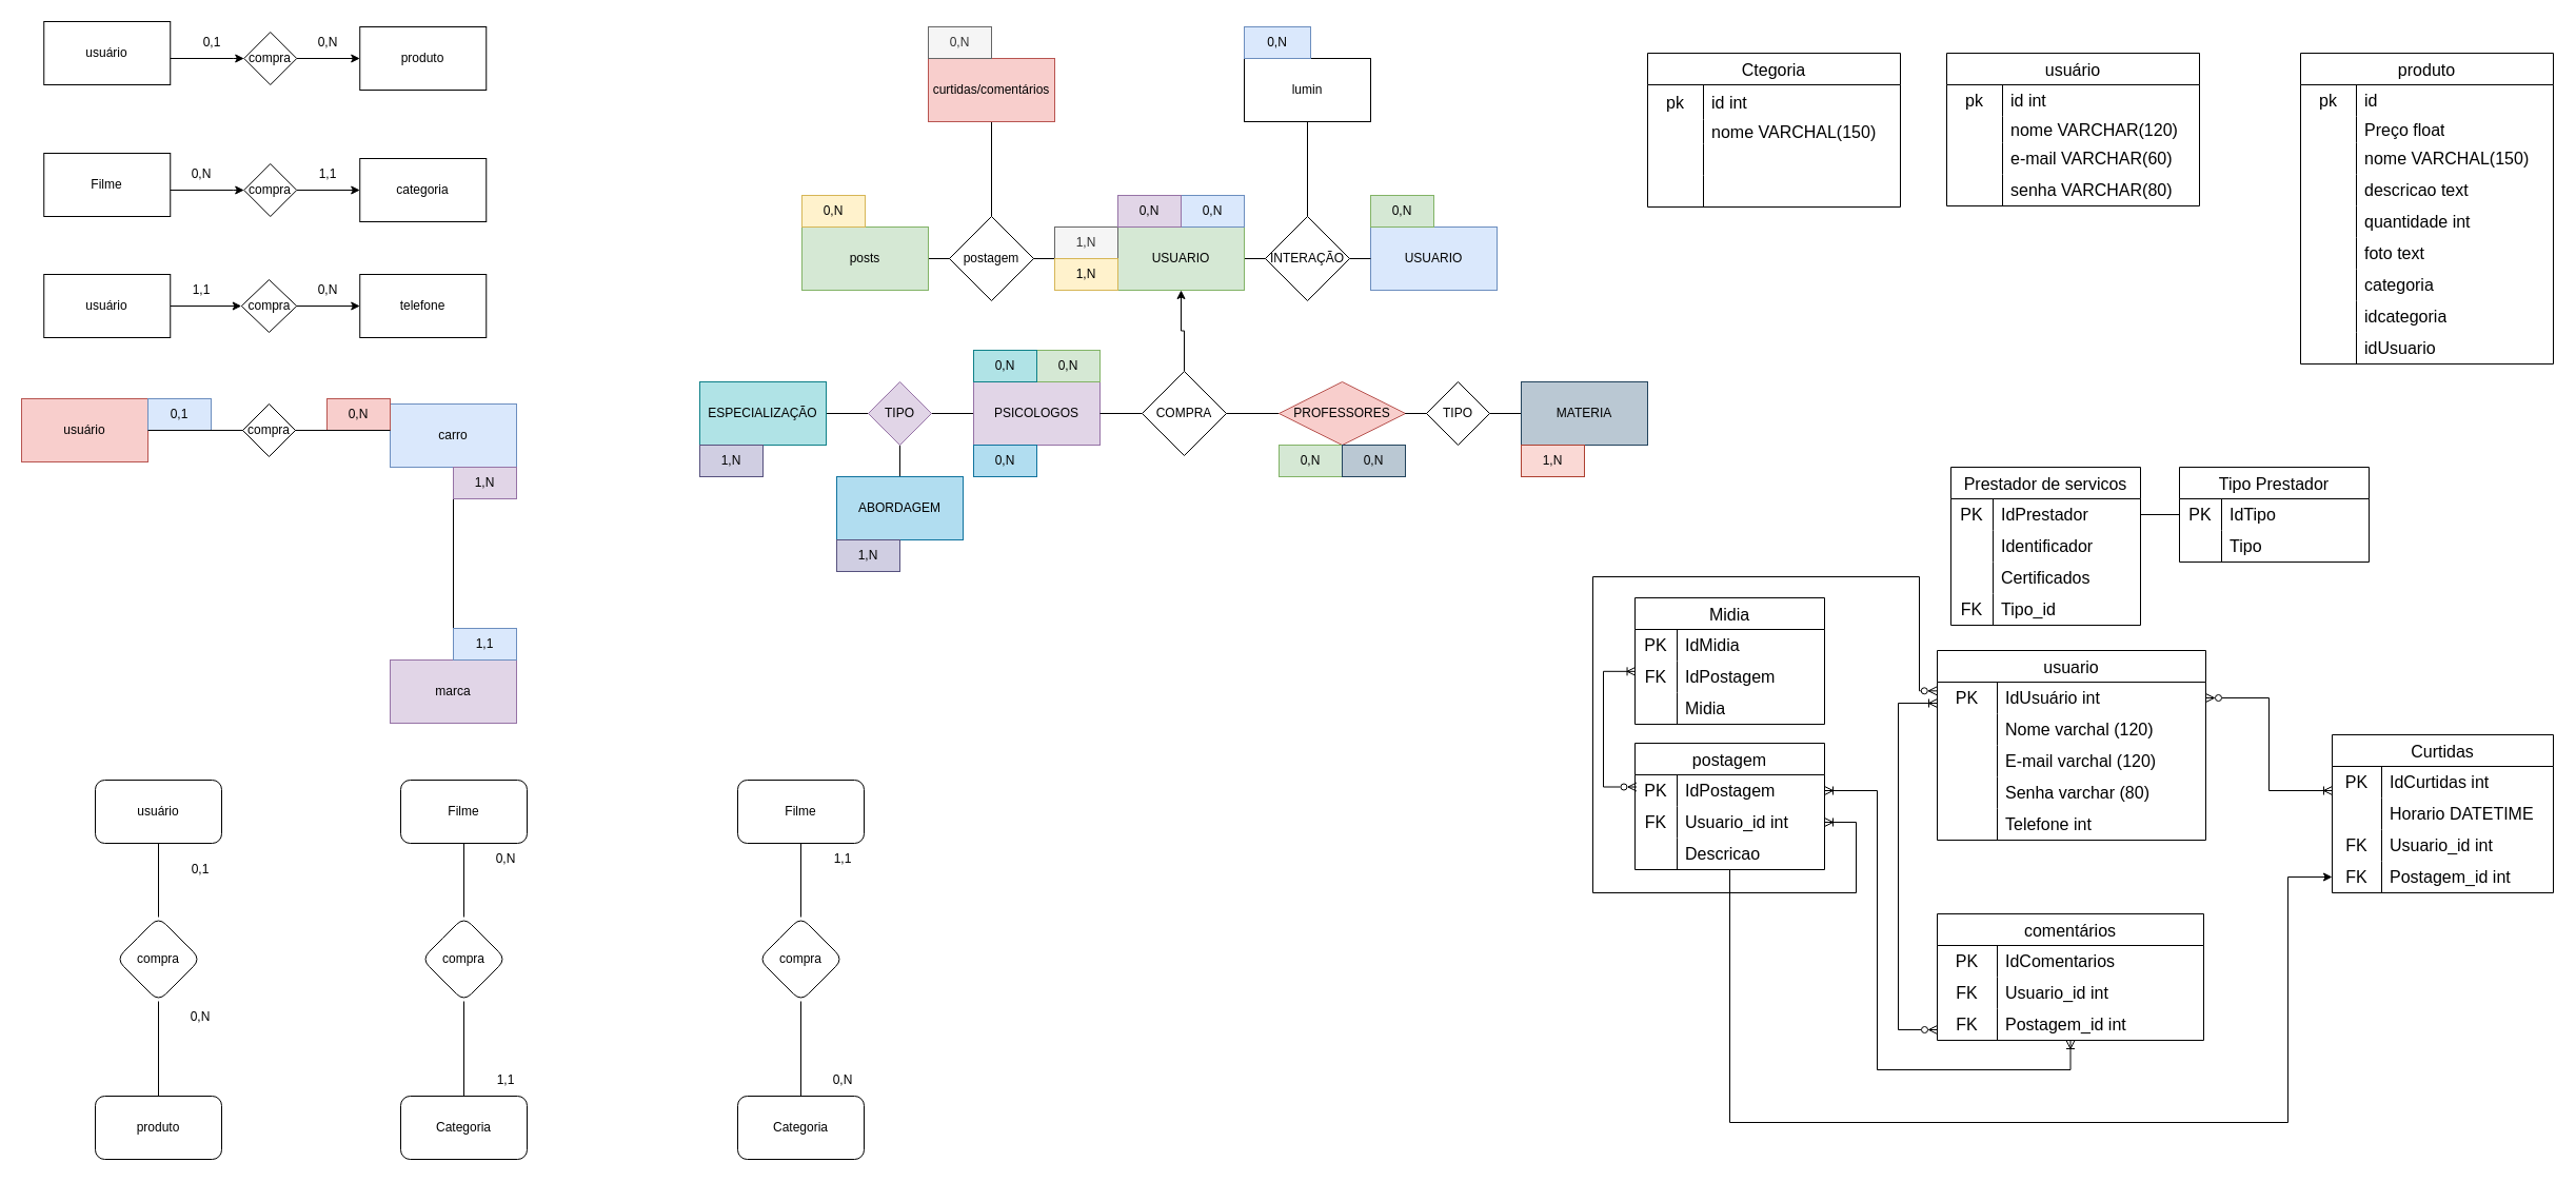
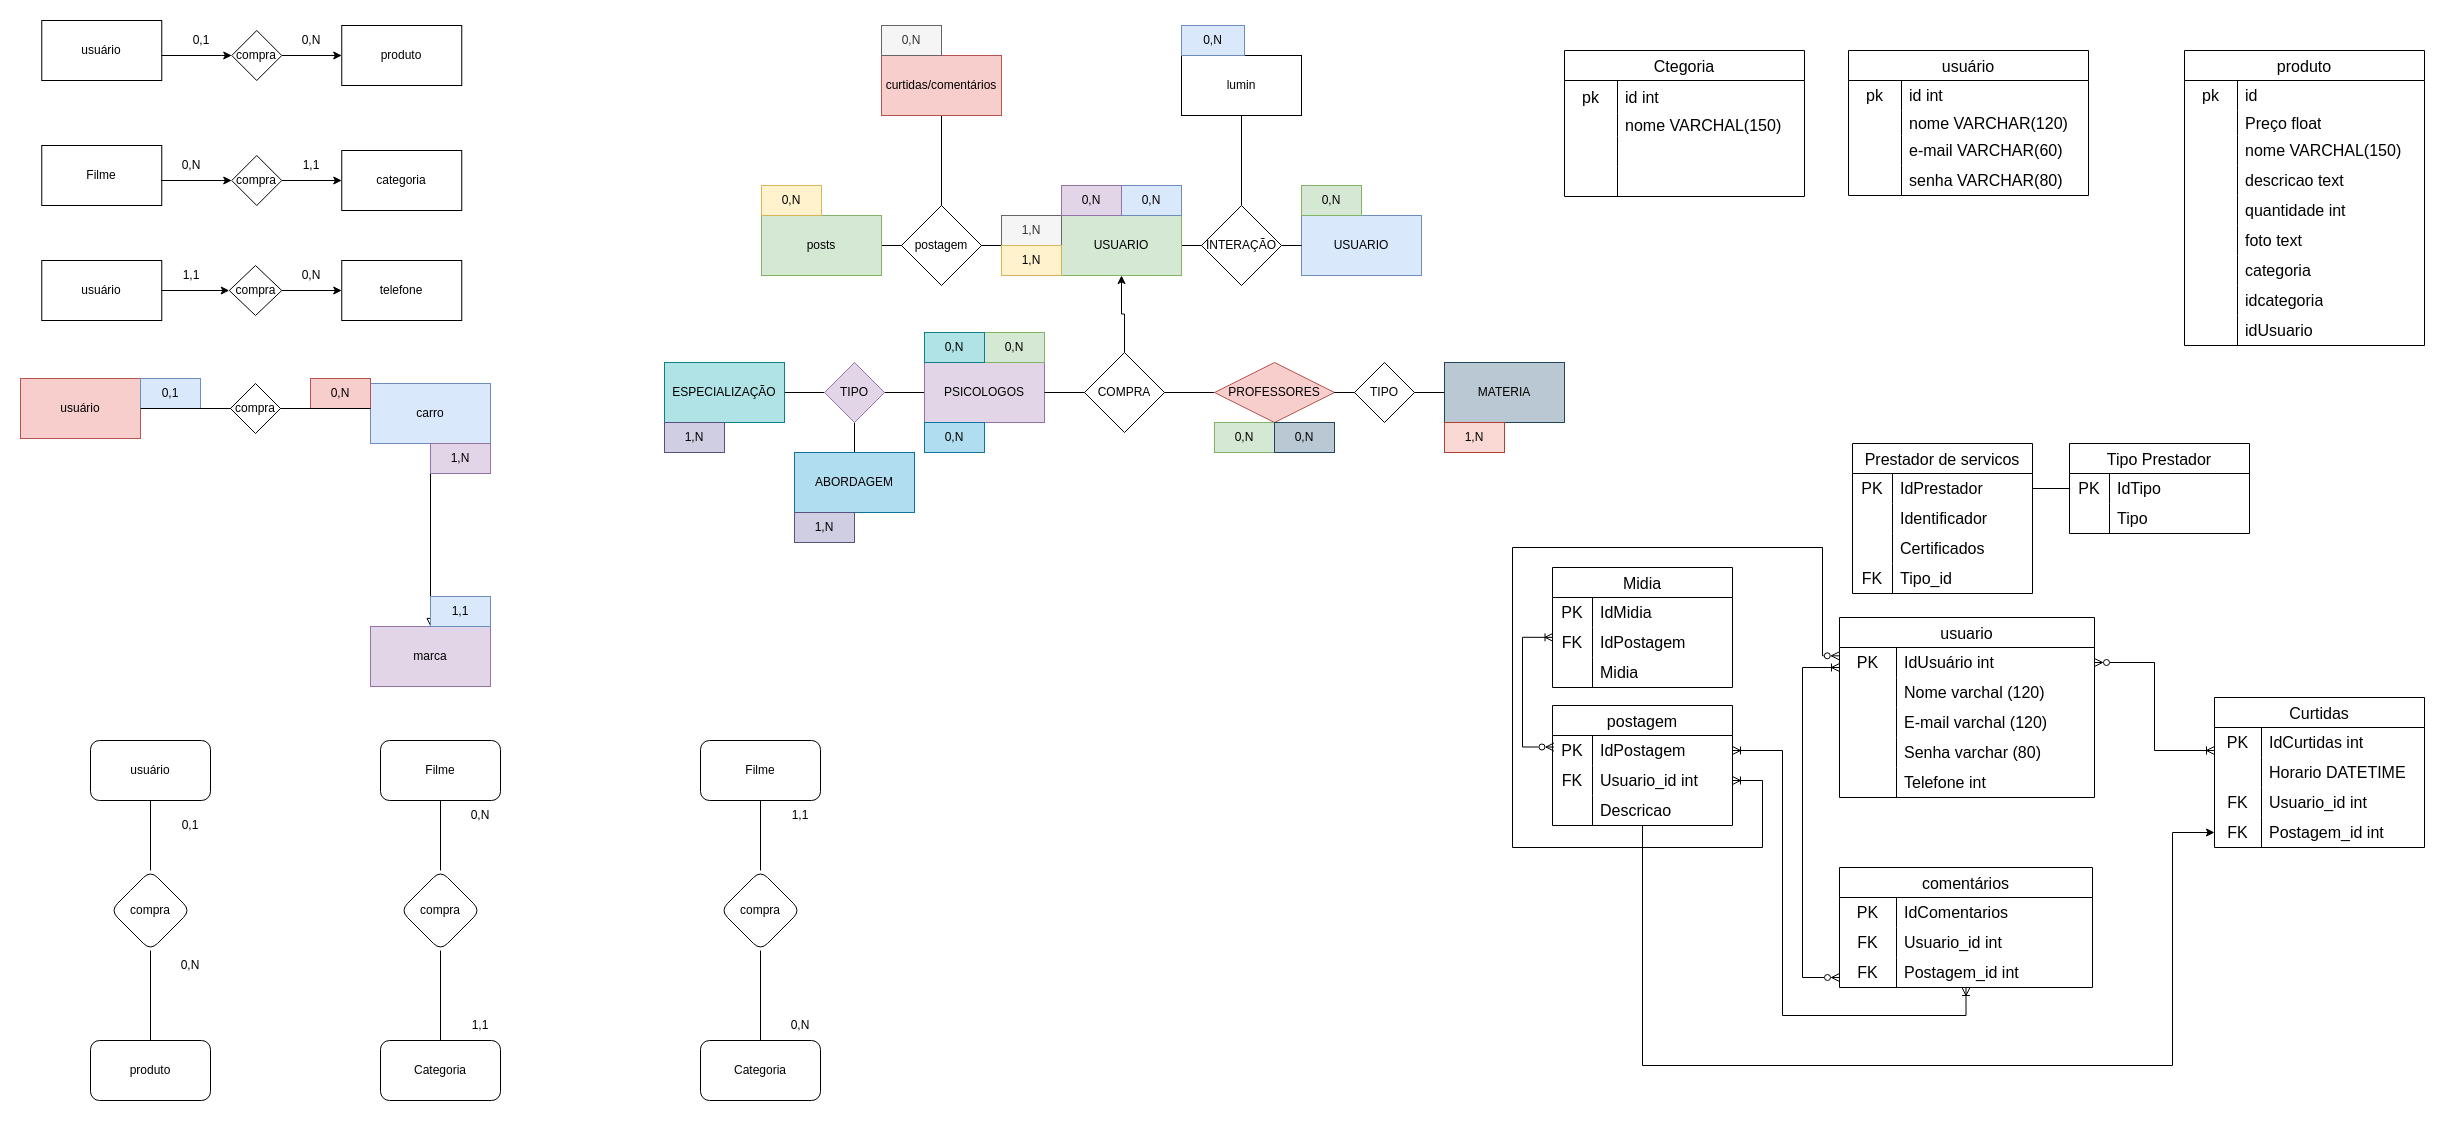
- <mxCell id="45" value="" style="edgeStyle=orthogonalEdgeStyle;rounded=0;orthogonalLoop=1;jettySize=auto;html=1;entryX=0.5;entryY=0;entryDx=0;entryDy=0;endArrow=none;endFill=0;" edge="1" parent="1" source="46" target="51"><mxGeometry relative="1" as="geometry" /></mxCell>
+ <mxCell id="45" value="" style="edgeStyle=orthogonalEdgeStyle;rounded=0;orthogonalLoop=1;jettySize=auto;html=1;entryX=0.5;entryY=0;entryDx=0;entryDy=0;endArrow=block;endFill=0;" edge="1" parent="1" source="46" target="51"><mxGeometry relative="1" as="geometry" /></mxCell>
